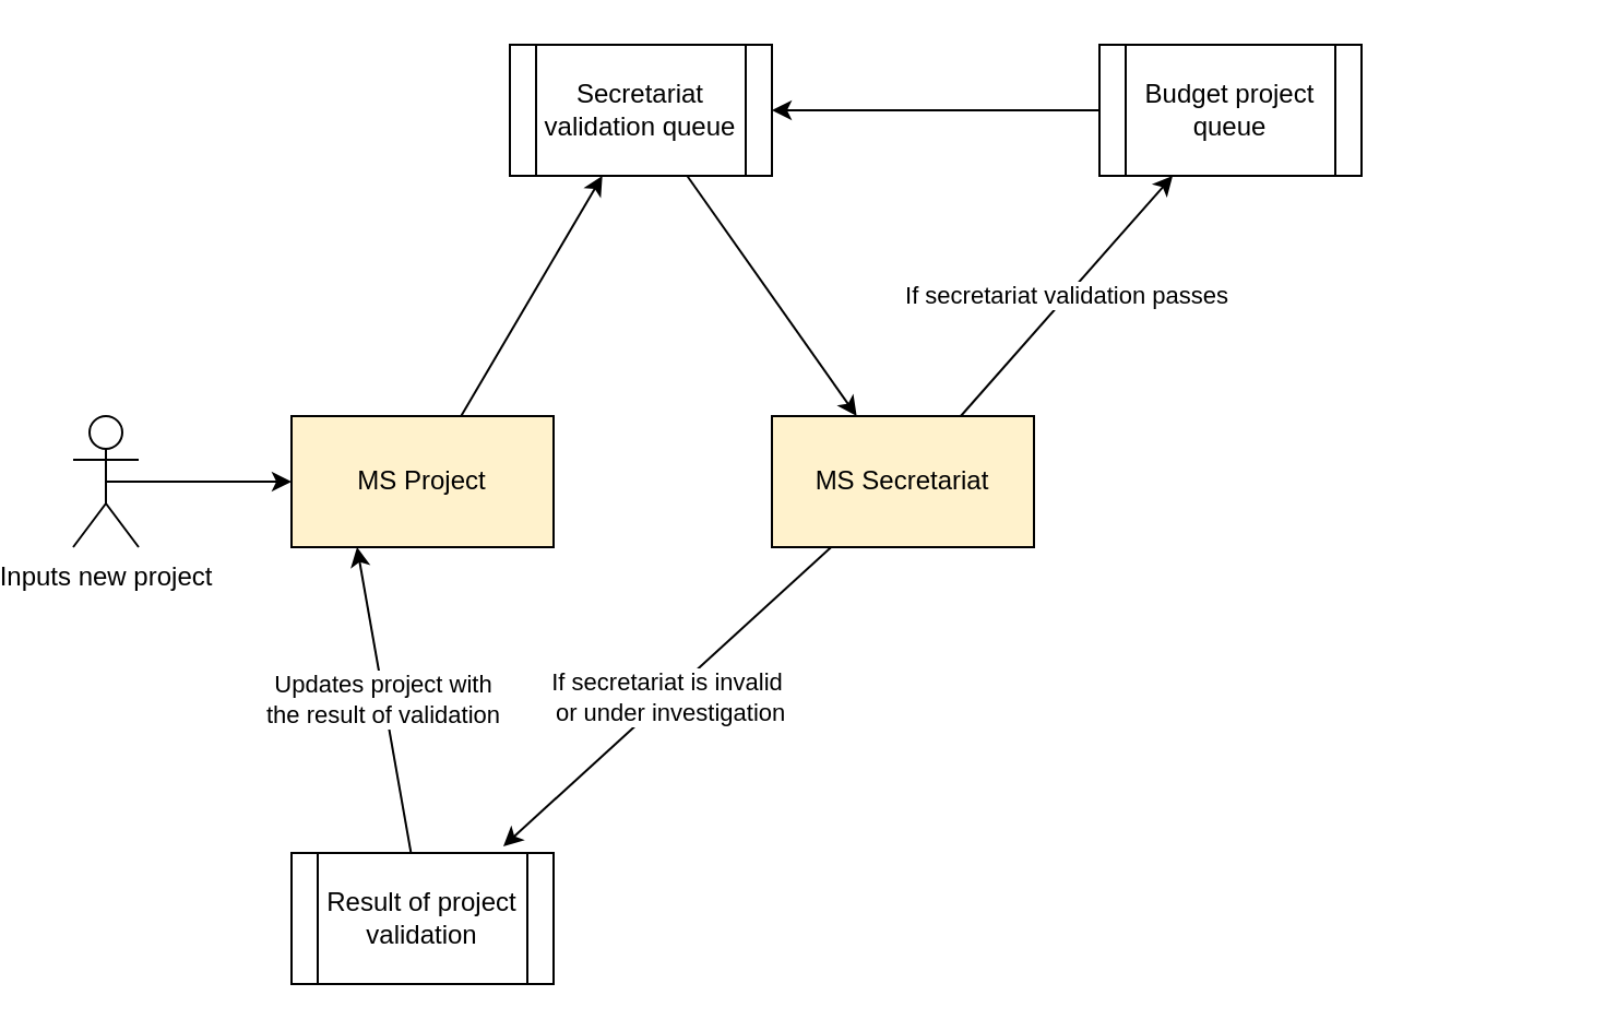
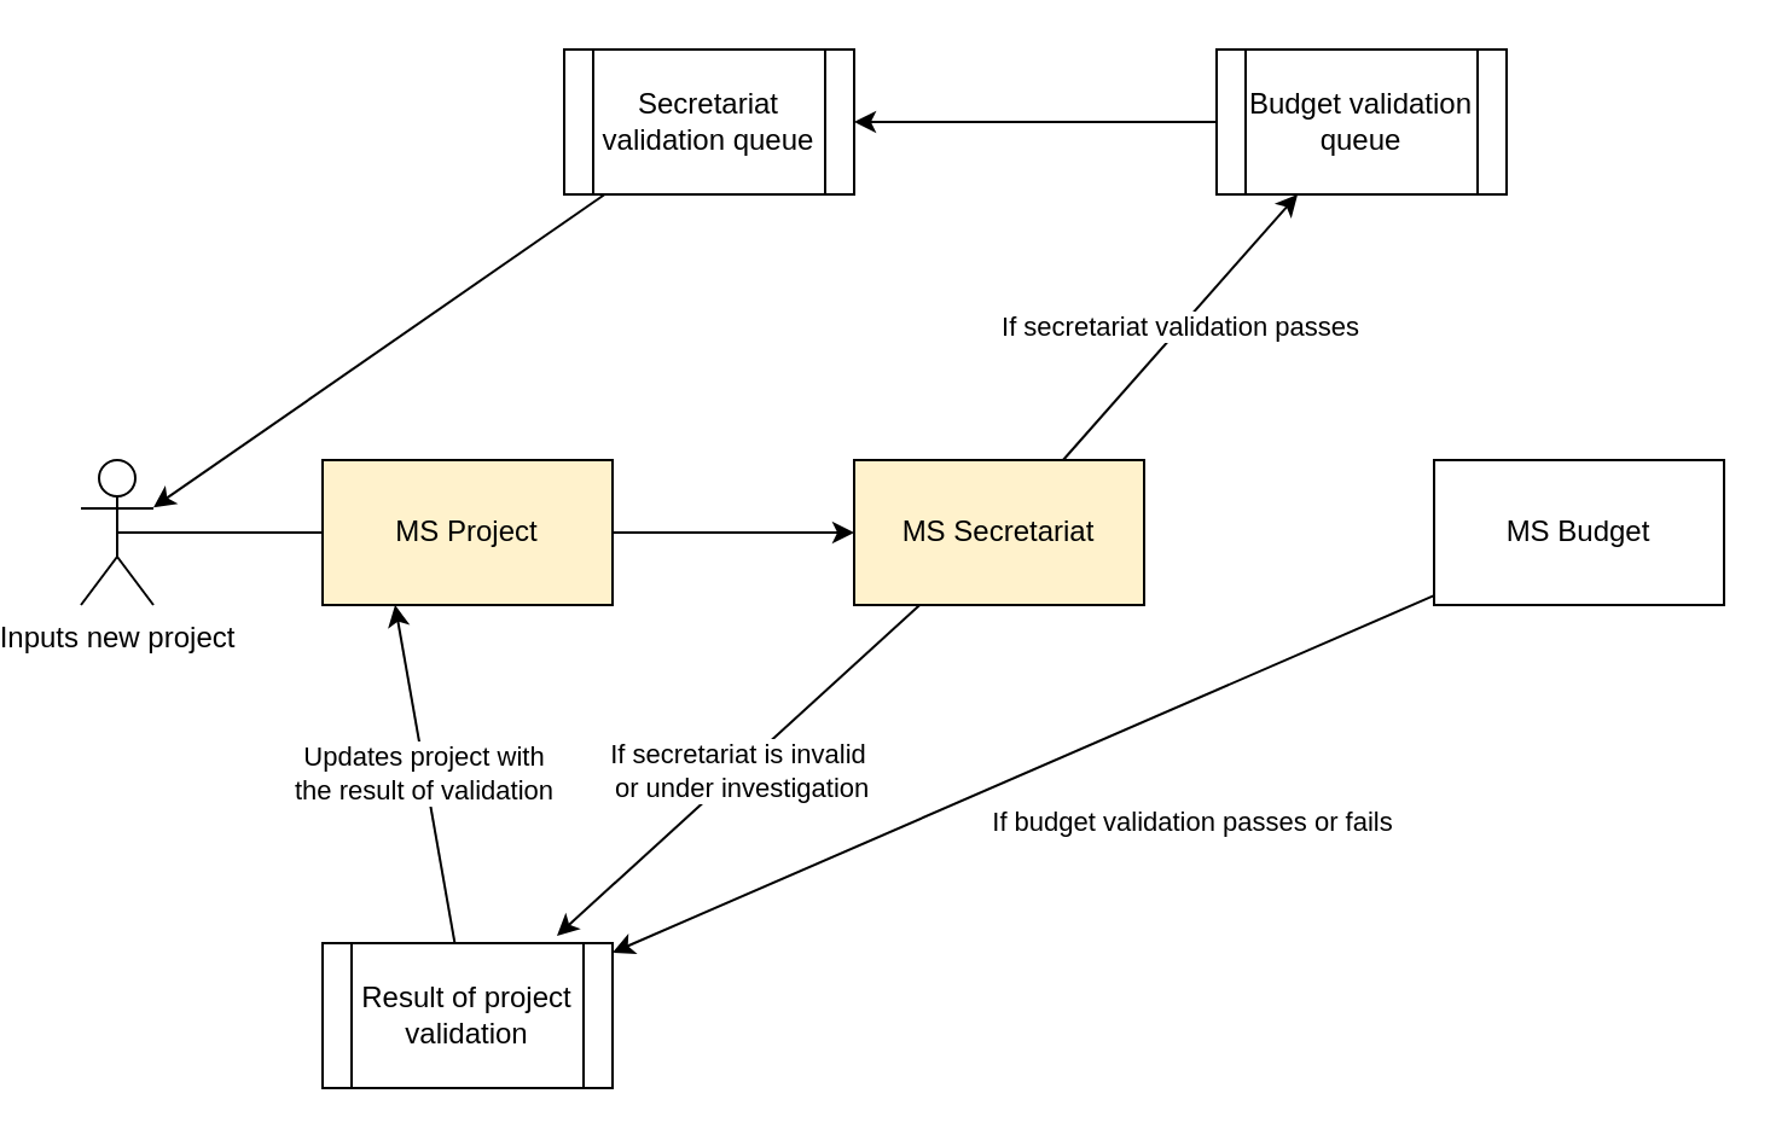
- <mxCell id="10" value="Budget project queue" style="shape=process;whiteSpace=wrap;html=1;backgroundOutline=1;" vertex="1" parent="1"><mxGeometry x="490" y="20" width="120" height="60" as="geometry" /></mxCell>
+ <mxCell id="10" value="Budget validation queue" style="shape=process;whiteSpace=wrap;html=1;backgroundOutline=1;" vertex="1" parent="1"><mxGeometry x="490" y="20" width="120" height="60" as="geometry" /></mxCell>
- <mxCell id="9" value="" style="endArrow=classic;html=1;" edge="1" parent="1" source="7" target="5"><mxGeometry width="50" height="50" relative="1" as="geometry"><mxPoint x="360" y="170" as="sourcePoint" /><mxPoint x="410" y="120" as="targetPoint" /></mxGeometry></mxCell>
+ <mxCell id="9" value="" style="endArrow=classic;html=1;" edge="1" parent="1" source="7" target="6"><mxGeometry width="50" height="50" relative="1" as="geometry"><mxPoint x="360" y="170" as="sourcePoint" /><mxPoint x="410" y="120" as="targetPoint" /></mxGeometry></mxCell>
- <mxCell id="8" value="" style="endArrow=classic;html=1;" edge="1" parent="1" source="3" target="7"><mxGeometry width="50" height="50" relative="1" as="geometry"><mxPoint x="360" y="170" as="sourcePoint" /><mxPoint x="410" y="120" as="targetPoint" /></mxGeometry></mxCell>
+ <mxCell id="8" value="" style="endArrow=classic;html=1;" edge="1" parent="1" source="3" target="5"><mxGeometry width="50" height="50" relative="1" as="geometry"><mxPoint x="360" y="170" as="sourcePoint" /><mxPoint x="410" y="120" as="targetPoint" /></mxGeometry></mxCell>
- <mxCell id="2" value="" style="endArrow=classic;html=1;exitX=0.5;exitY=0.5;exitDx=0;exitDy=0;exitPerimeter=0;" edge="1" parent="1" source="6" target="3"><mxGeometry width="50" height="50" relative="1" as="geometry"><mxPoint x="75" y="65" as="sourcePoint" /><mxPoint x="455" y="150" as="targetPoint" /></mxGeometry></mxCell>
+ <mxCell id="2" value="" style="endArrow=none;html=1;exitX=0.5;exitY=0.5;exitDx=0;exitDy=0;exitPerimeter=0;" edge="1" parent="1" source="6" target="3"><mxGeometry width="50" height="50" relative="1" as="geometry"><mxPoint x="75" y="65" as="sourcePoint" /><mxPoint x="455" y="150" as="targetPoint" /></mxGeometry></mxCell>
+ <mxCell id="4" value="MS Budget" style="rounded=0;whiteSpace=wrap;html=1;" vertex="1" parent="1"><mxGeometry x="580" y="190" width="120" height="60" as="geometry" /></mxCell>
+ <mxCell id="14" value="If budget validation passes or fails" style="endArrow=classic;html=1;" edge="1" parent="1" source="4" target="13"><mxGeometry x="-0.303" y="46" width="50" height="50" relative="1" as="geometry"><mxPoint x="360" y="60" as="sourcePoint" /><mxPoint x="410" y="10" as="targetPoint" /><mxPoint as="offset" /></mxGeometry></mxCell>
